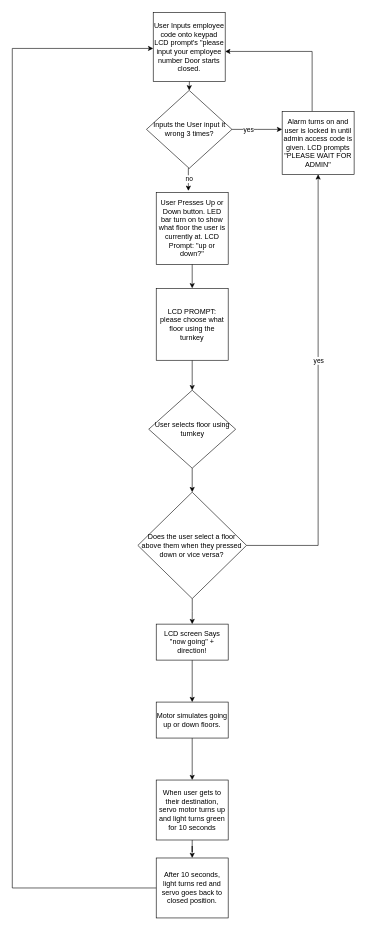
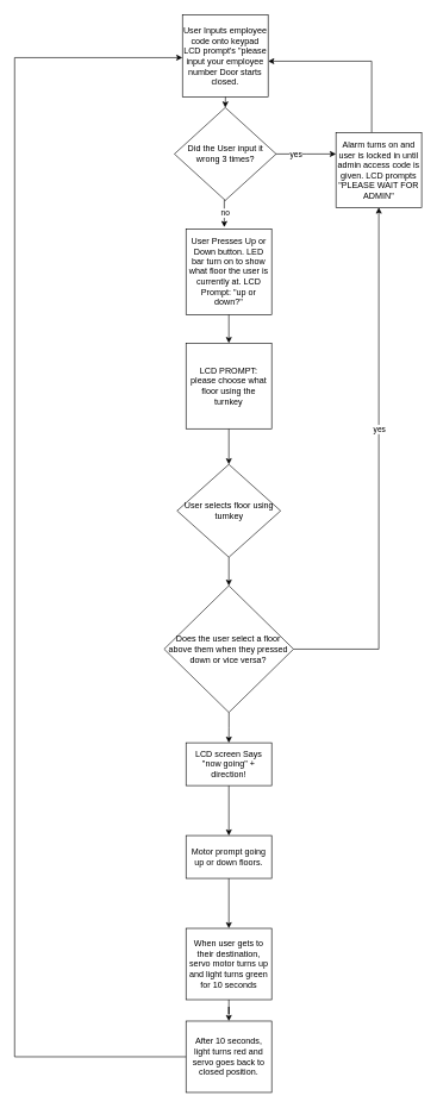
- <mxCell id="8" value="Inputs the User input it wrong 3 times?" style="rhombus;whiteSpace=wrap;html=1;" vertex="1" parent="1"><mxGeometry x="243.75" y="150" width="142.5" height="130" as="geometry" /></mxCell>
+ <mxCell id="8" value="Did the User input it wrong 3 times?" style="rhombus;whiteSpace=wrap;html=1;" vertex="1" parent="1"><mxGeometry x="243.75" y="150" width="142.5" height="130" as="geometry" /></mxCell>
- <mxCell id="25" value="Motor simulates going up or down floors." style="rounded=0;whiteSpace=wrap;html=1;" vertex="1" parent="1"><mxGeometry x="260" y="1170" width="120" height="60" as="geometry" /></mxCell>
+ <mxCell id="25" value="Motor prompt going up or down floors." style="rounded=0;whiteSpace=wrap;html=1;" vertex="1" parent="1"><mxGeometry x="260" y="1170" width="120" height="60" as="geometry" /></mxCell>
